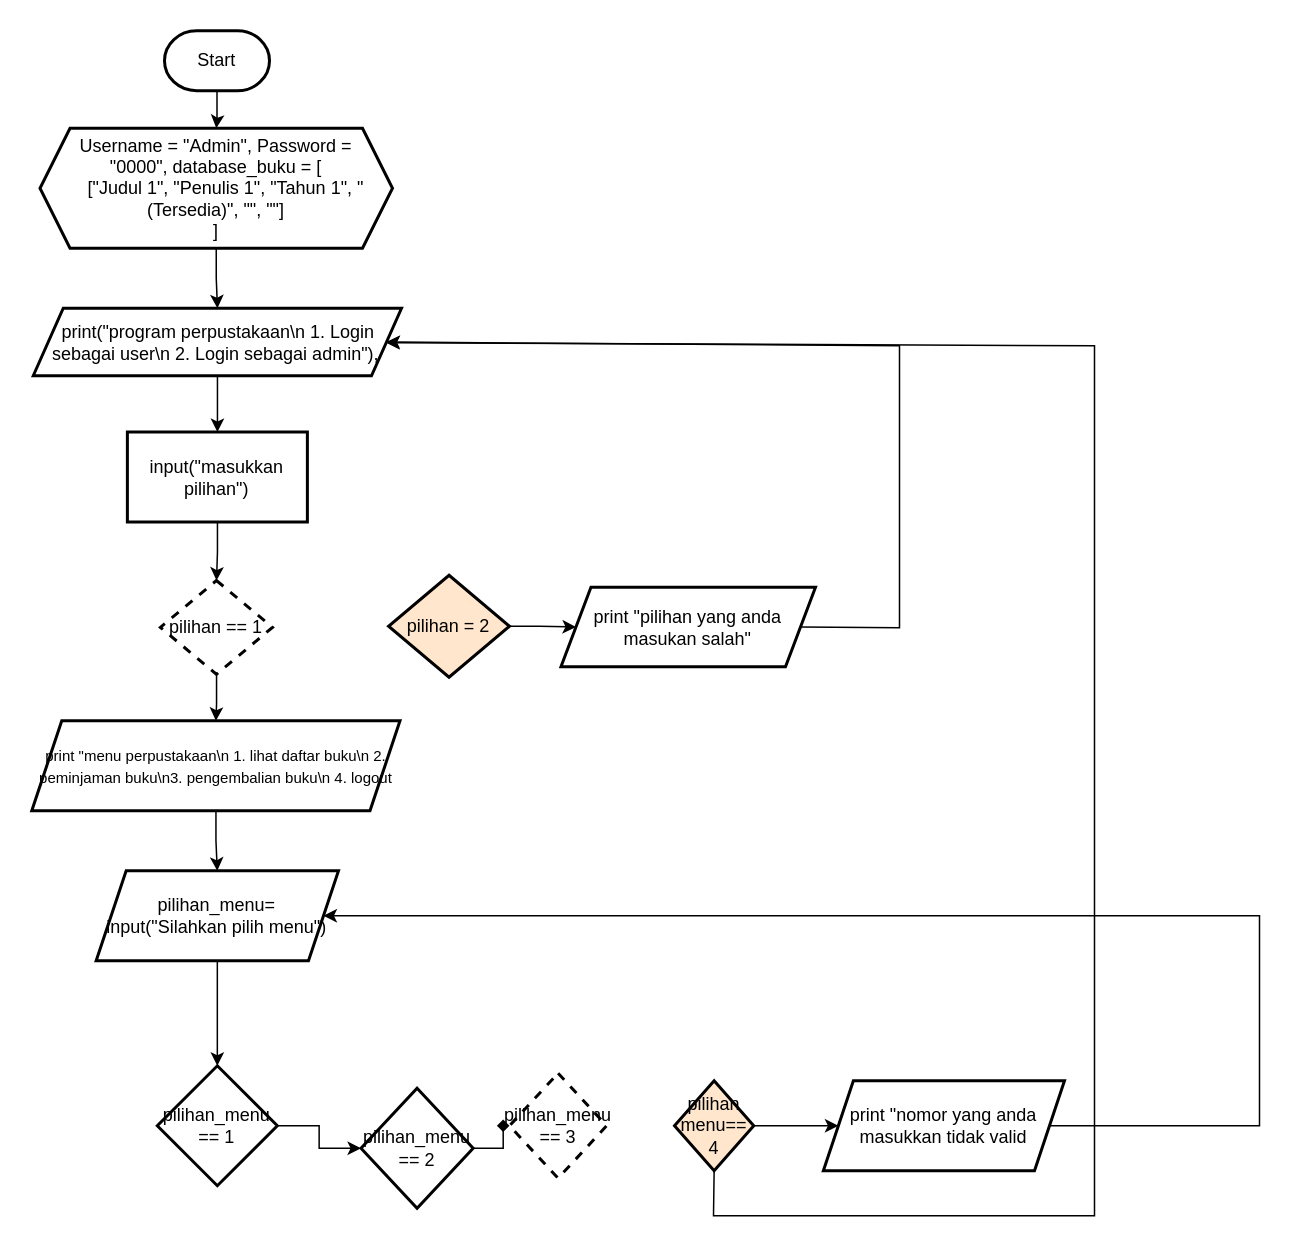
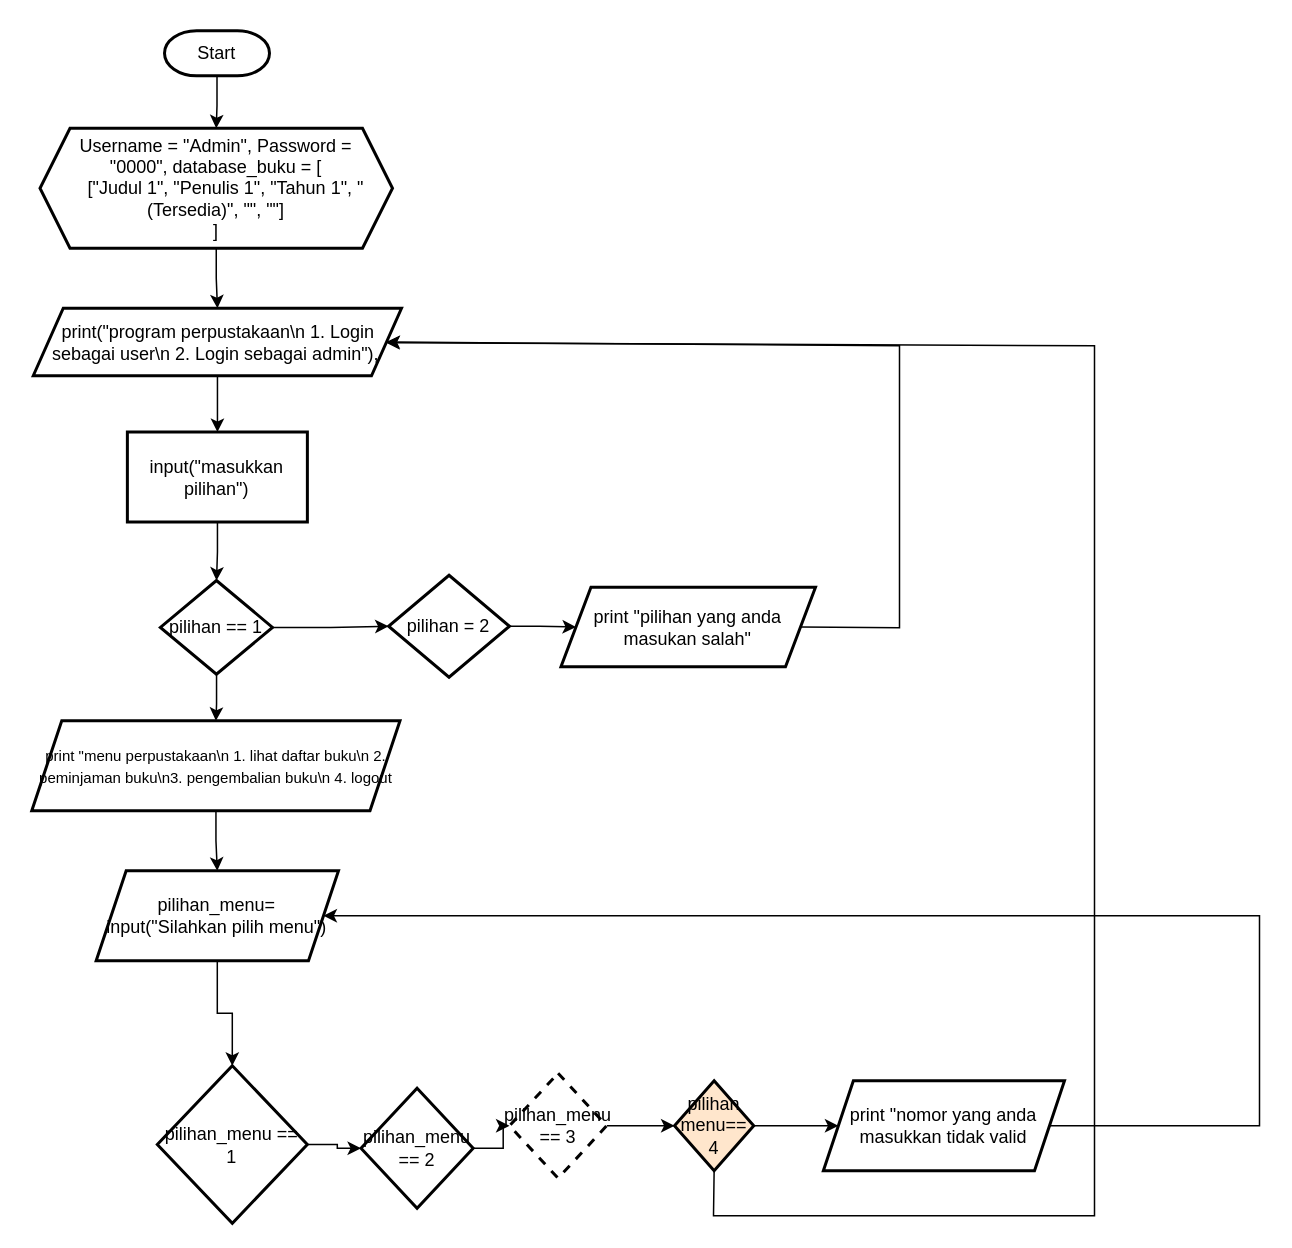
- <mxCell id="3" value="Start" style="strokeWidth=2;html=1;shape=mxgraph.flowchart.terminator;whiteSpace=wrap;" vertex="1" parent="1"><mxGeometry x="109" y="20" width="70" height="40" as="geometry" /></mxCell>
+ <mxCell id="3" value="Start" style="strokeWidth=2;html=1;shape=mxgraph.flowchart.terminator;whiteSpace=wrap;" vertex="1" parent="1"><mxGeometry x="109" y="20" width="70" height="30" as="geometry" /></mxCell>
- <mxCell id="14" value="pilihan = 2" style="rhombus;whiteSpace=wrap;html=1;strokeWidth=2;fillColor=#ffe6cc;" vertex="1" parent="1"><mxGeometry x="258.38" y="383" width="80.62" height="68" as="geometry" /></mxCell>
+ <mxCell id="14" value="pilihan = 2" style="rhombus;whiteSpace=wrap;html=1;strokeWidth=2;" vertex="1" parent="1"><mxGeometry x="258.38" y="383" width="80.62" height="68" as="geometry" /></mxCell>
- <mxCell id="12" value="pilihan == 1" style="rhombus;whiteSpace=wrap;html=1;strokeWidth=2;dashed=1;" vertex="1" parent="1"><mxGeometry x="106.25" y="386.5" width="74.75" height="62.5" as="geometry" /></mxCell>
+ <mxCell id="12" value="pilihan == 1" style="rhombus;whiteSpace=wrap;html=1;strokeWidth=2;" vertex="1" parent="1"><mxGeometry x="106.25" y="386.5" width="74.75" height="62.5" as="geometry" /></mxCell>
+ <mxCell id="10" value="" style="edgeStyle=orthogonalEdgeStyle;rounded=0;orthogonalLoop=1;jettySize=auto;html=1;" edge="1" parent="1" source="12" target="14"><mxGeometry relative="1" as="geometry" /></mxCell>
- <mxCell id="22" value="pilihan_menu == 1" style="rhombus;whiteSpace=wrap;html=1;strokeWidth=2;" vertex="1" parent="1"><mxGeometry x="104.22" y="710" width="80" height="80" as="geometry" /></mxCell>
+ <mxCell id="22" value="pilihan_menu == 1" style="rhombus;whiteSpace=wrap;html=1;strokeWidth=2;" vertex="1" parent="1"><mxGeometry x="104.22" y="710" width="100" height="105" as="geometry" /></mxCell>
+ <mxCell id="25" value="" style="edgeStyle=orthogonalEdgeStyle;rounded=0;orthogonalLoop=1;jettySize=auto;html=1;" edge="1" parent="1" source="26" target="28"><mxGeometry relative="1" as="geometry" /></mxCell>
- <mxCell id="23" value="" style="edgeStyle=orthogonalEdgeStyle;rounded=0;orthogonalLoop=1;jettySize=auto;html=1;endArrow=diamond;" edge="1" parent="1" source="24" target="26"><mxGeometry relative="1" as="geometry" /></mxCell>
+ <mxCell id="23" value="" style="edgeStyle=orthogonalEdgeStyle;rounded=0;orthogonalLoop=1;jettySize=auto;html=1;" edge="1" parent="1" source="24" target="26"><mxGeometry relative="1" as="geometry" /></mxCell>
